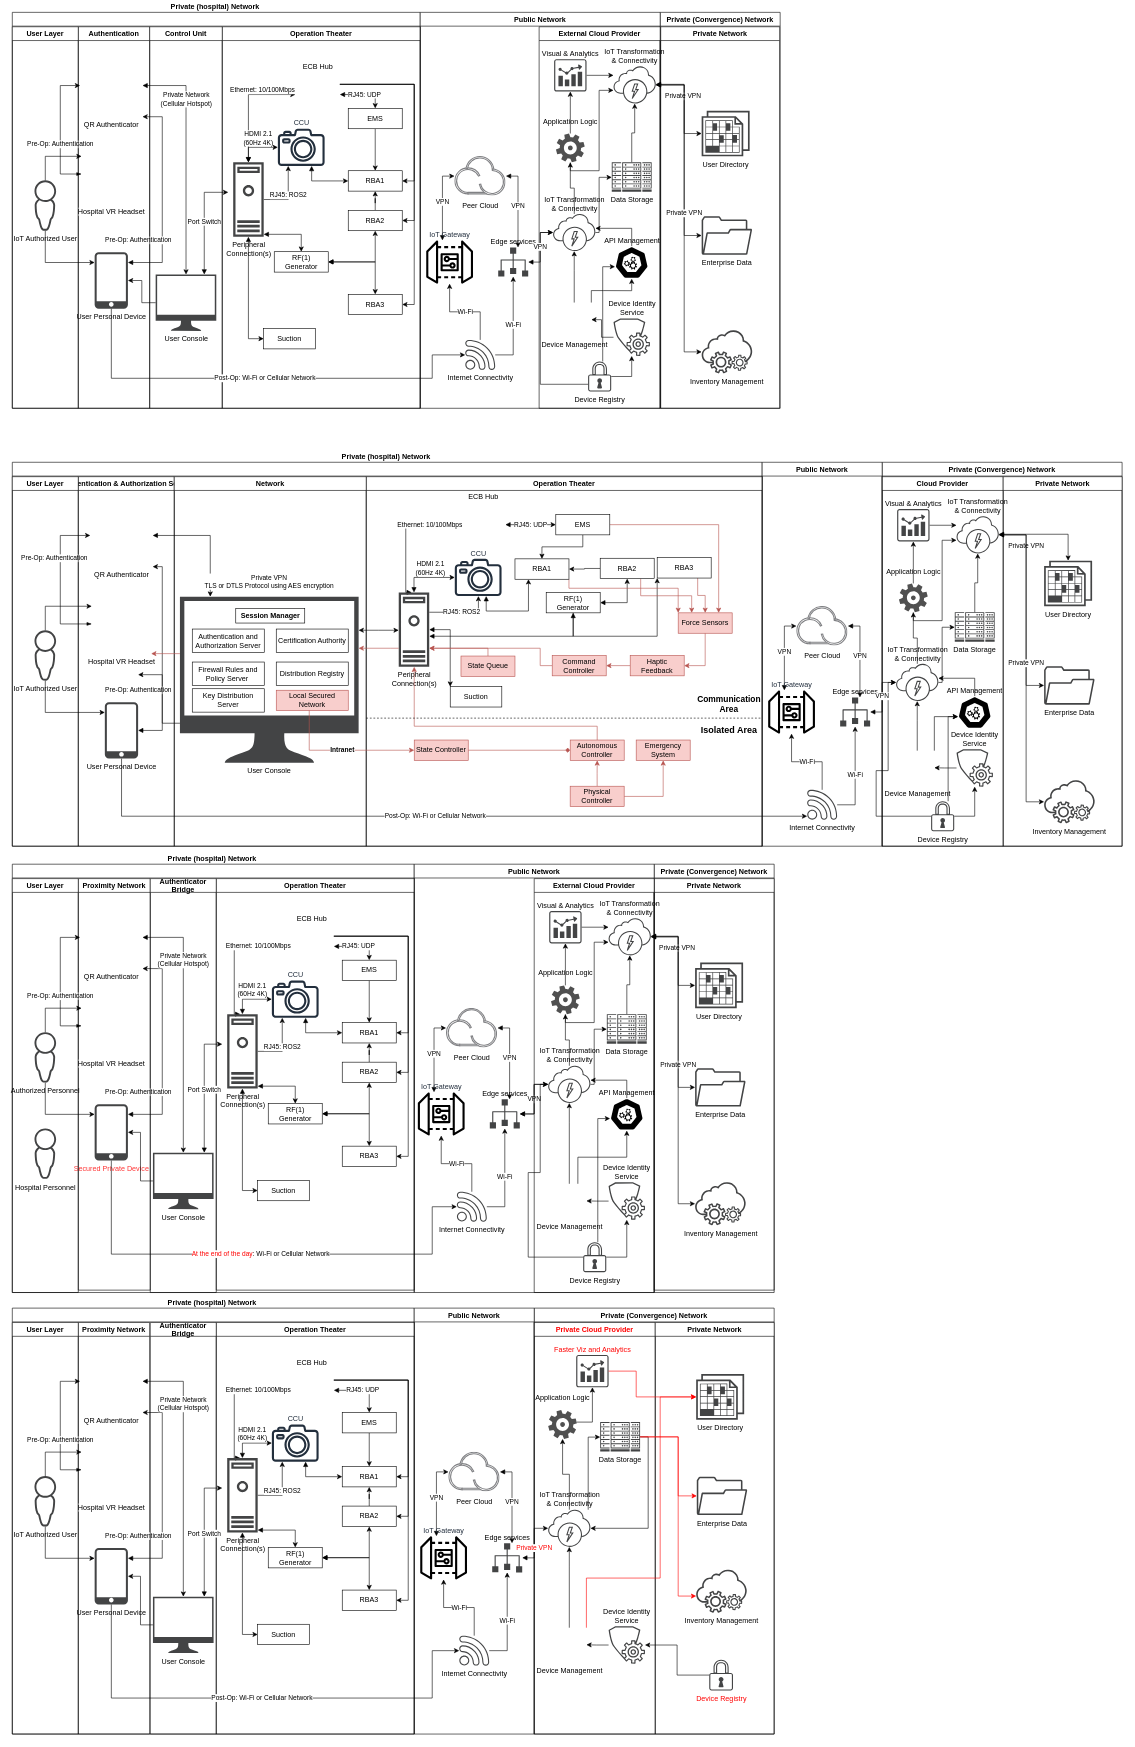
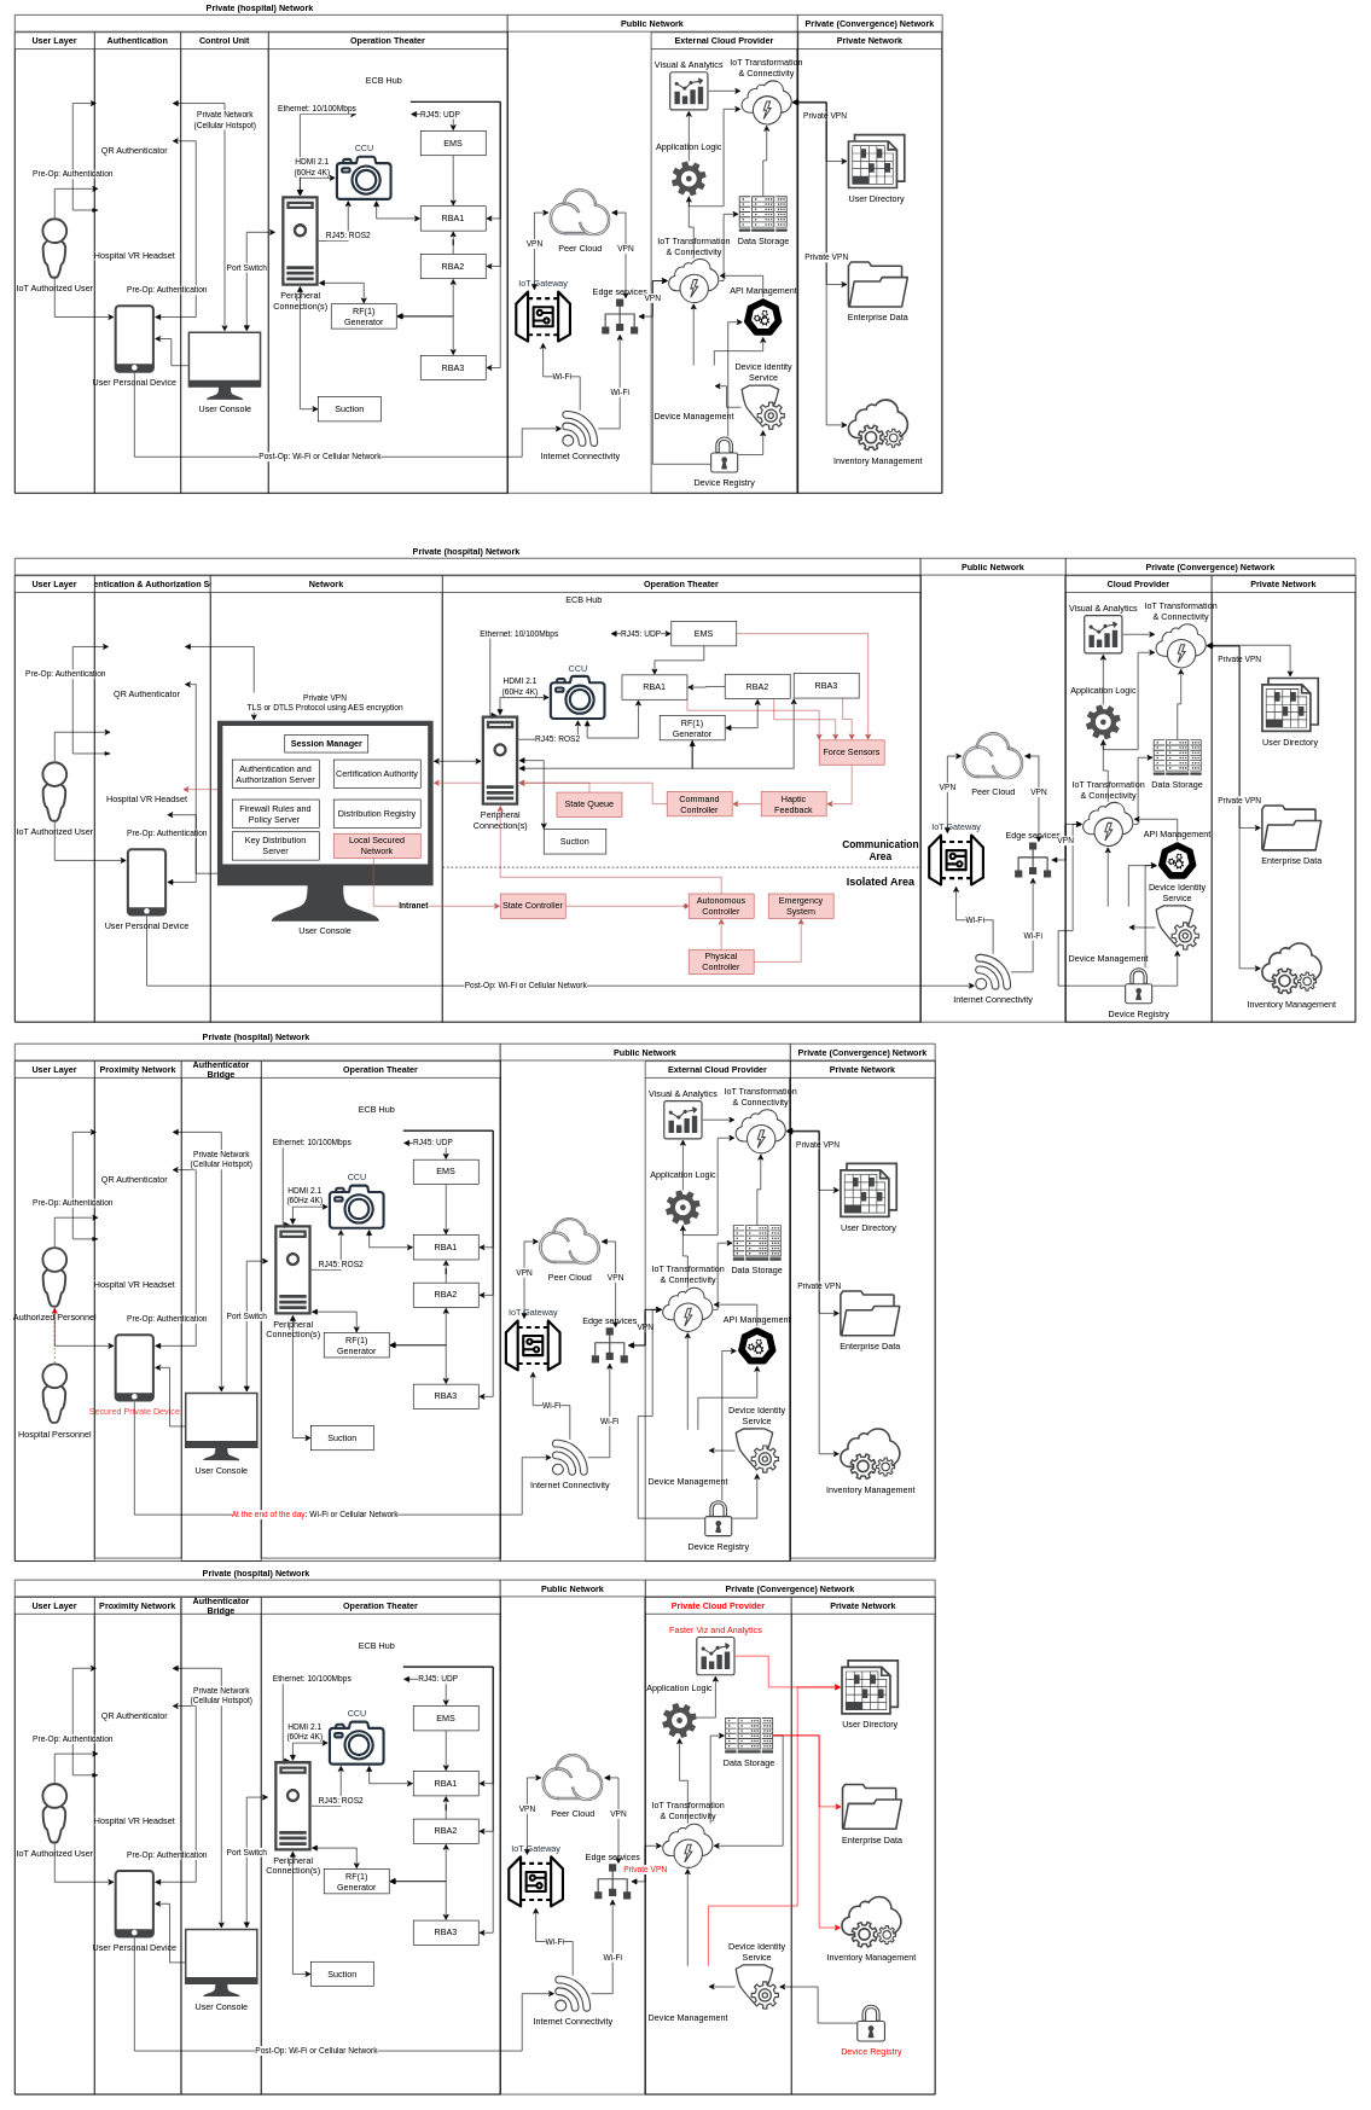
+ <mxCell id="227" style="edgeStyle=orthogonalEdgeStyle;rounded=0;orthogonalLoop=1;jettySize=auto;html=1;strokeColor=#FF0000;dashed=1;" edge="1" parent="225" source="228" target="226"><mxGeometry relative="1" as="geometry" /></mxCell>
